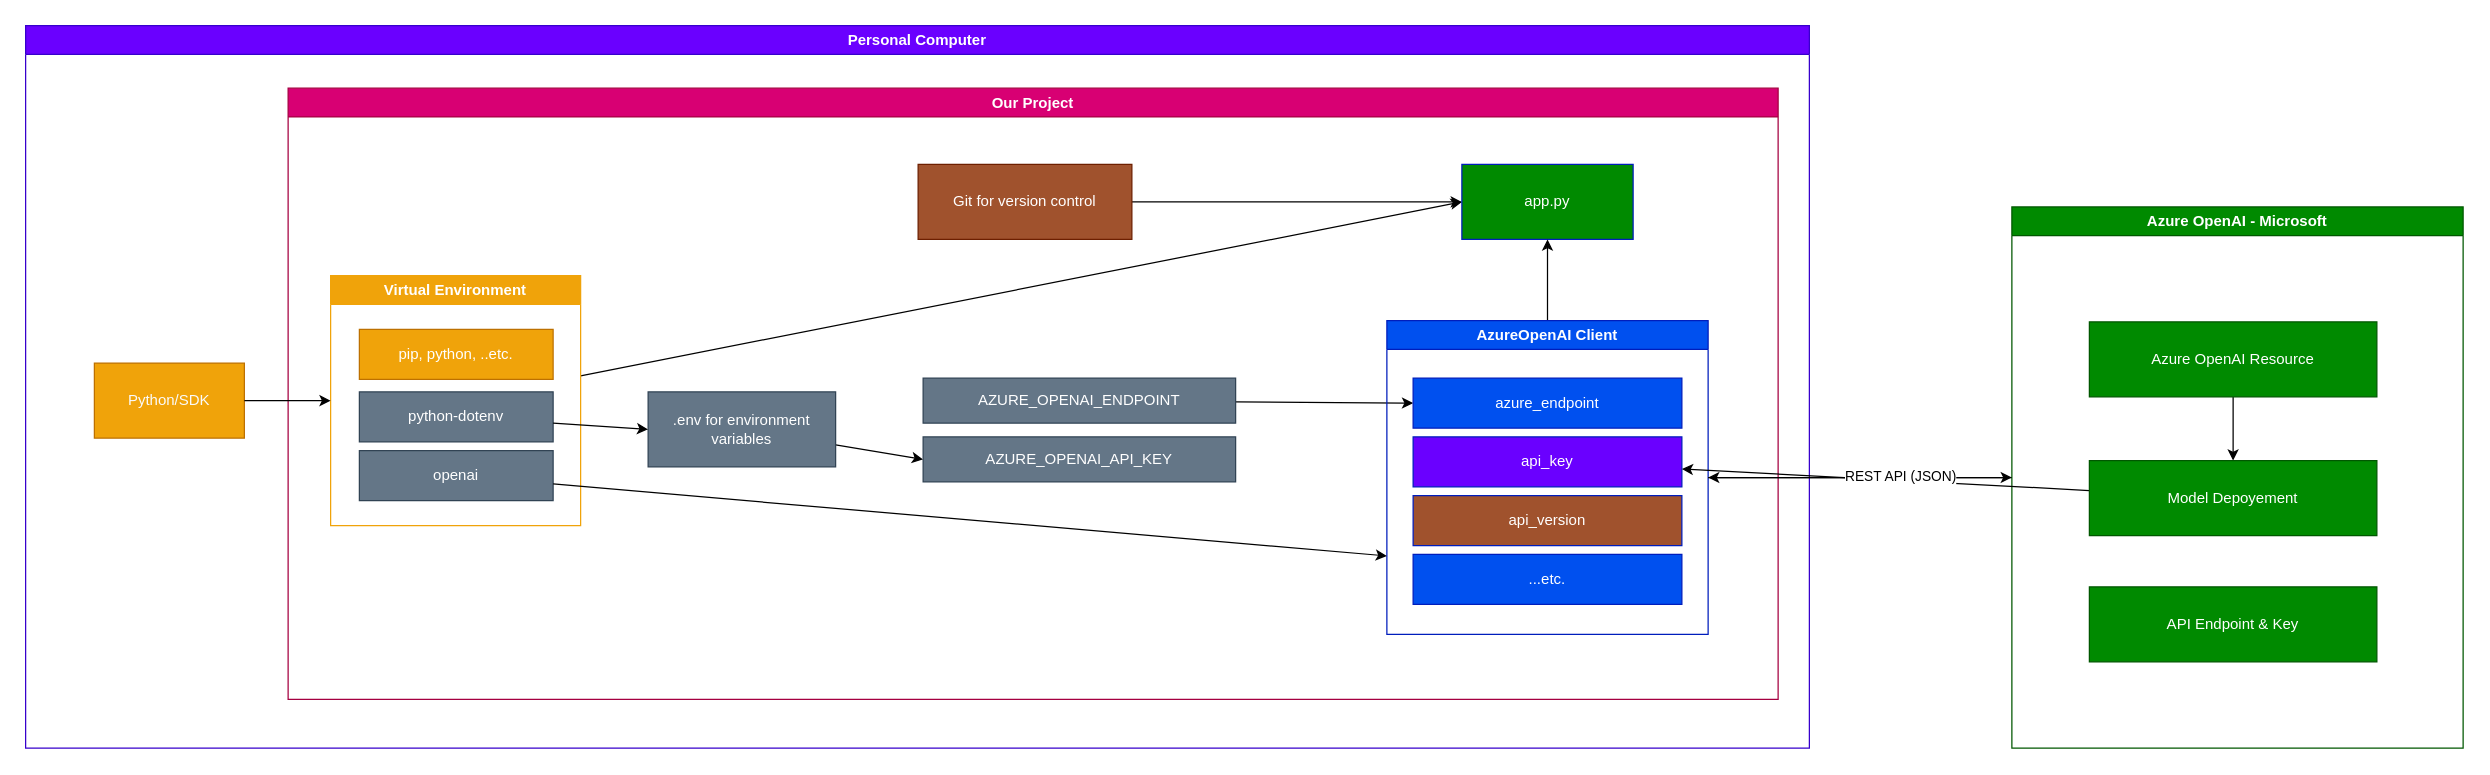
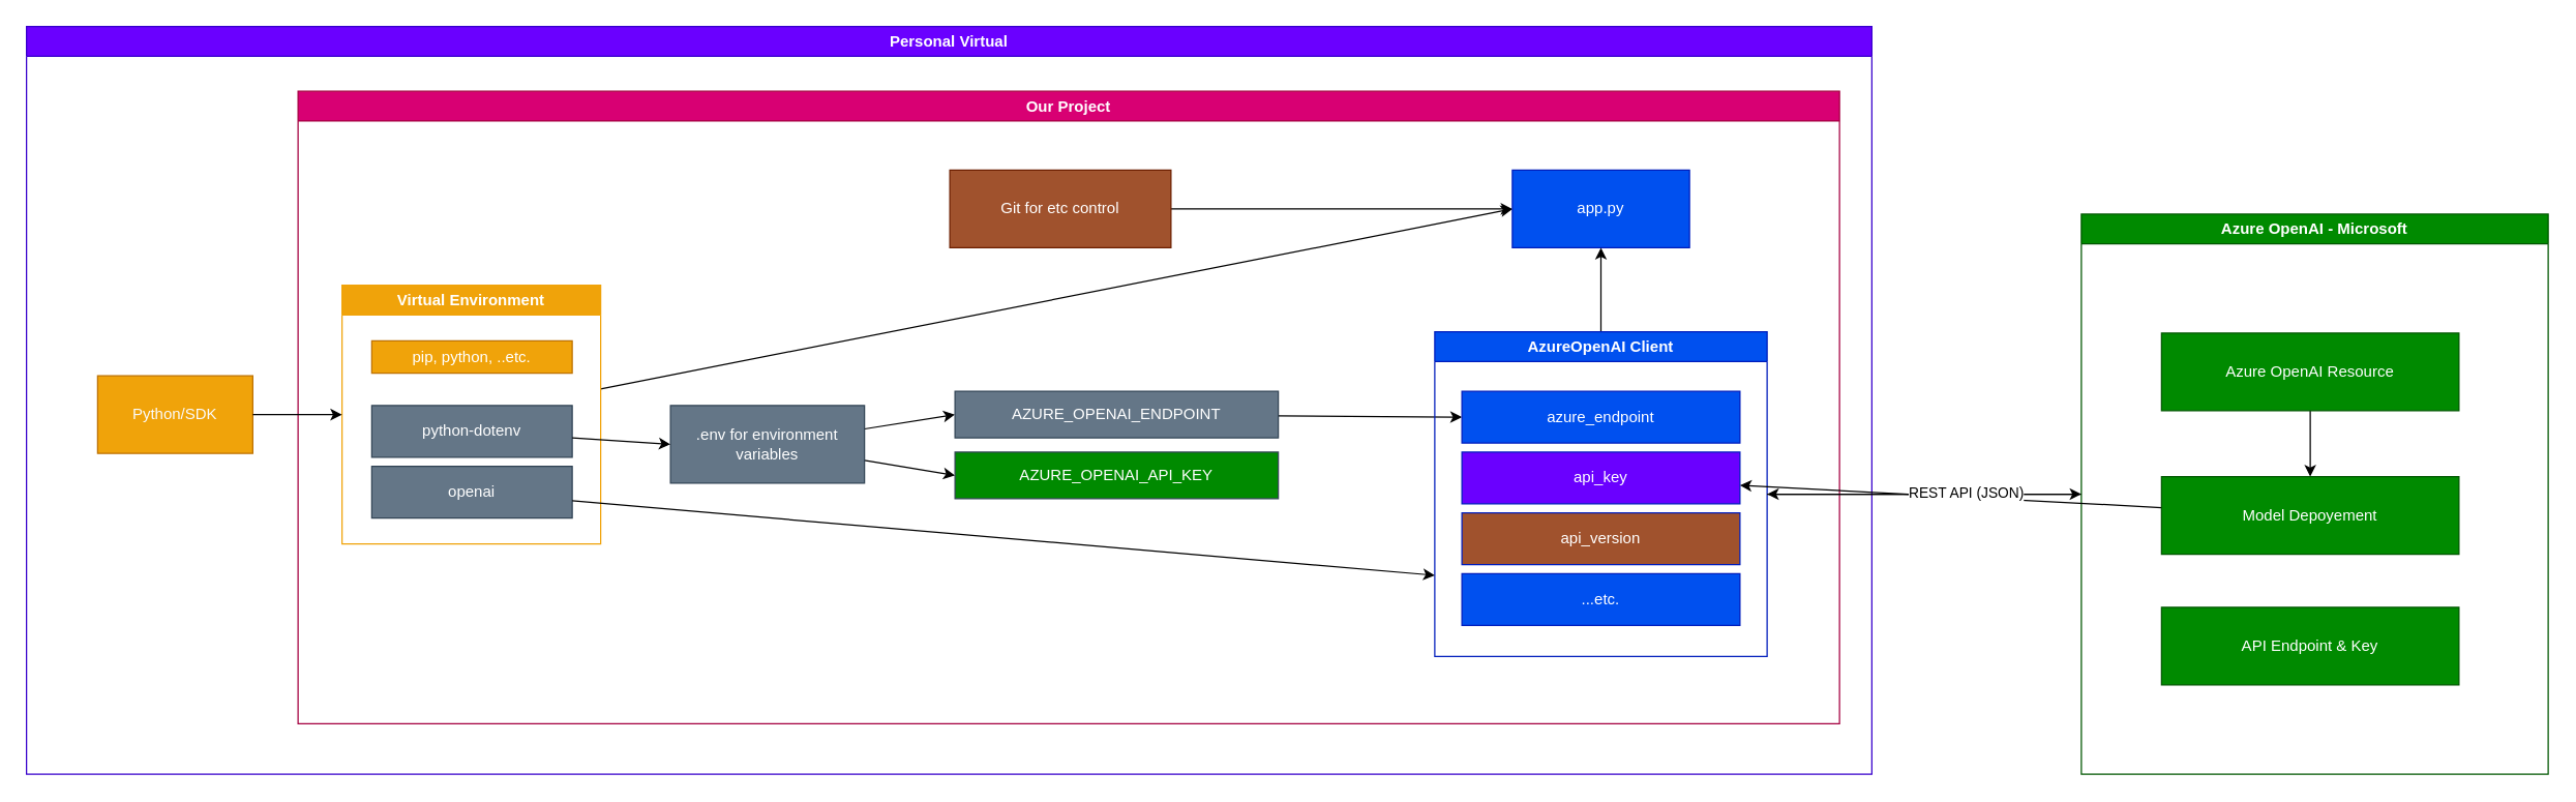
- <mxCell id="2" value="Personal Computer" style="swimlane;whiteSpace=wrap;html=1;fillColor=#6a00ff;strokeColor=#3700CC;fontColor=#ffffff;" parent="1" vertex="1"><mxGeometry x="20" y="20" width="1427" height="578" as="geometry" /></mxCell>
+ <mxCell id="2" value="Personal Virtual" style="swimlane;whiteSpace=wrap;html=1;fillColor=#6a00ff;strokeColor=#3700CC;fontColor=#ffffff;" parent="1" vertex="1"><mxGeometry x="20" y="20" width="1427" height="578" as="geometry" /></mxCell>
- <mxCell id="17" value="Git for version control" style="rounded=0;whiteSpace=wrap;html=1;fillColor=#a0522d;fontColor=#ffffff;strokeColor=#6D1F00;" parent="3" vertex="1"><mxGeometry x="504" y="61" width="171" height="60" as="geometry" /></mxCell>
+ <mxCell id="17" value="Git for etc control" style="rounded=0;whiteSpace=wrap;html=1;fillColor=#a0522d;fontColor=#ffffff;strokeColor=#6D1F00;" parent="3" vertex="1"><mxGeometry x="504" y="61" width="171" height="60" as="geometry" /></mxCell>
- <mxCell id="18" value="app.py" style="rounded=0;whiteSpace=wrap;html=1;fillColor=#008a00;fontColor=#ffffff;strokeColor=#001DBC;" parent="3" vertex="1"><mxGeometry x="939" y="61" width="137" height="60" as="geometry" /></mxCell>
+ <mxCell id="18" value="app.py" style="rounded=0;whiteSpace=wrap;html=1;fillColor=#0050ef;fontColor=#ffffff;strokeColor=#001DBC;" parent="3" vertex="1"><mxGeometry x="939" y="61" width="137" height="60" as="geometry" /></mxCell>
- <mxCell id="6" value="pip, python, ..etc." style="rounded=0;whiteSpace=wrap;html=1;fillColor=#f0a30a;fontColor=#FFFFFF;strokeColor=#BD7000;" parent="5" vertex="1"><mxGeometry x="23" y="43" width="155" height="40" as="geometry" /></mxCell>
+ <mxCell id="6" value="pip, python, ..etc." style="rounded=0;whiteSpace=wrap;html=1;fillColor=#f0a30a;fontColor=#FFFFFF;strokeColor=#BD7000;" parent="5" vertex="1"><mxGeometry x="23" y="43" width="155" height="25" as="geometry" /></mxCell>
+ <mxCell id="9" style="edgeStyle=none;html=1;entryX=0;entryY=0.5;entryDx=0;entryDy=0;" parent="3" source="11" target="13" edge="1"><mxGeometry relative="1" as="geometry" /></mxCell>
- <mxCell id="14" value="AZURE_OPENAI_API_KEY" style="rounded=0;whiteSpace=wrap;html=1;fillColor=#647687;fontColor=#ffffff;strokeColor=#314354;" parent="3" vertex="1"><mxGeometry x="508" y="279" width="250" height="36" as="geometry" /></mxCell>
+ <mxCell id="14" value="AZURE_OPENAI_API_KEY" style="rounded=0;whiteSpace=wrap;html=1;fillColor=#008a00;fontColor=#ffffff;strokeColor=#314354;" parent="3" vertex="1"><mxGeometry x="508" y="279" width="250" height="36" as="geometry" /></mxCell>
